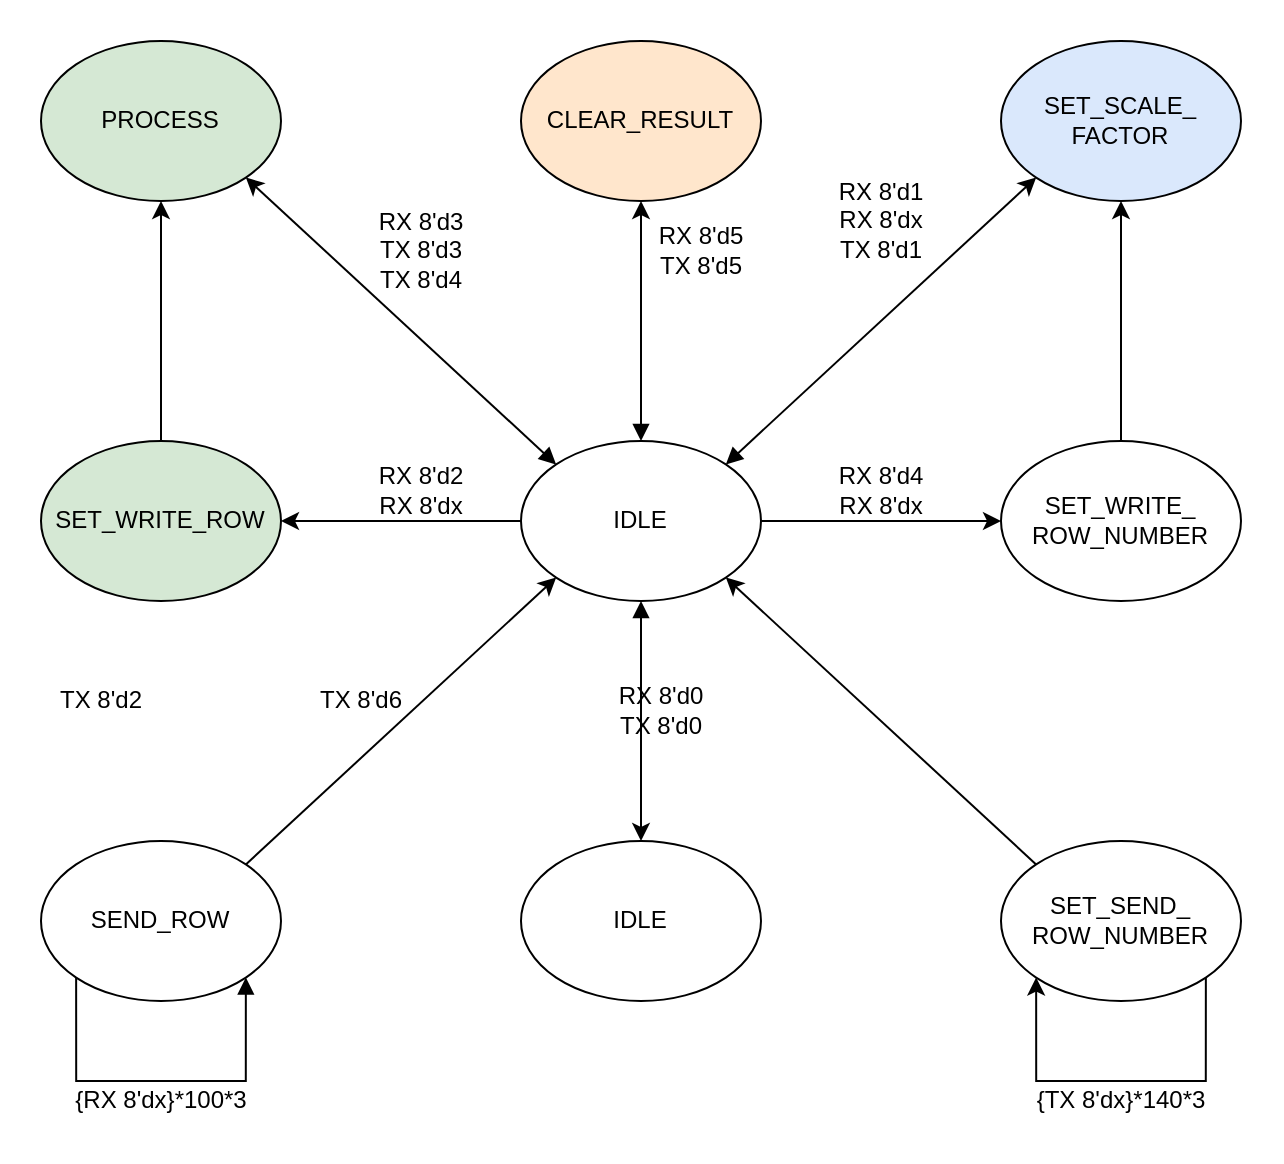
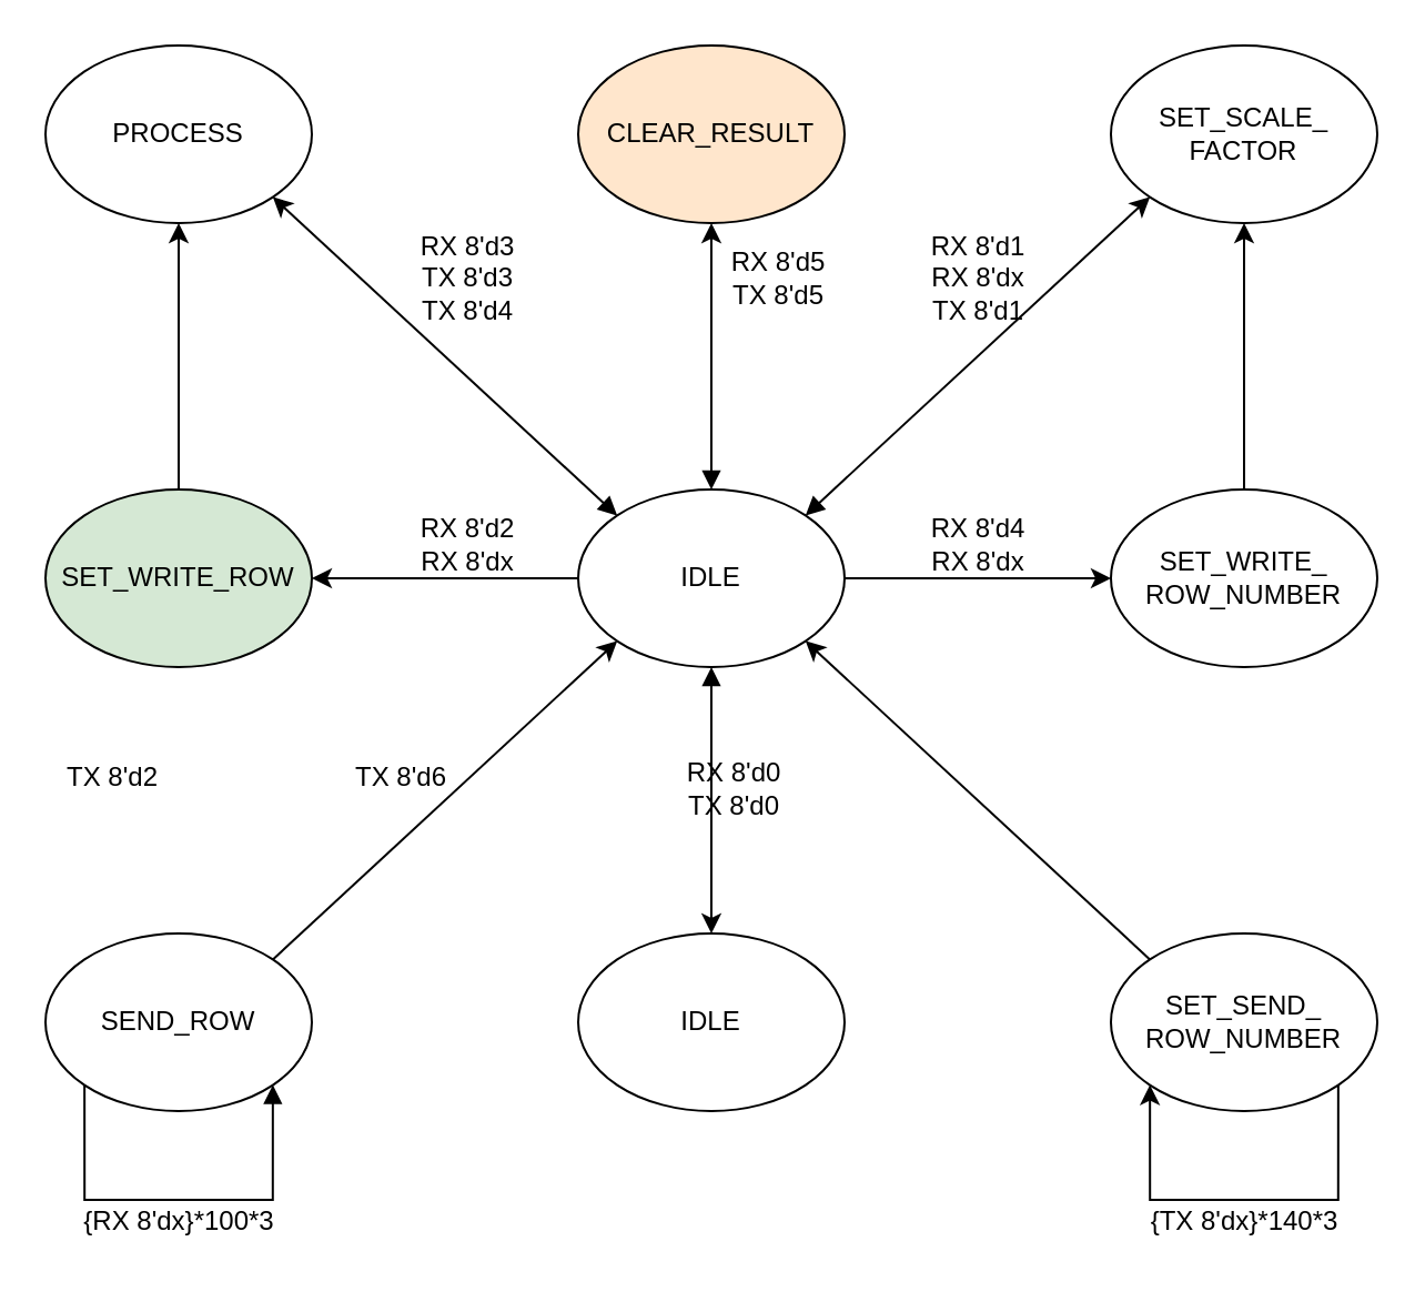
- <mxCell id="11" value="PROCESS" style="ellipse;whiteSpace=wrap;html=1;fillColor=#d5e8d4;" parent="1" vertex="1"><mxGeometry x="20" y="20" width="120" height="80" as="geometry" /></mxCell>
+ <mxCell id="11" value="PROCESS" style="ellipse;whiteSpace=wrap;html=1;" parent="1" vertex="1"><mxGeometry x="20" y="20" width="120" height="80" as="geometry" /></mxCell>
- <mxCell id="16" value="SET_SCALE_&lt;br&gt;FACTOR" style="ellipse;whiteSpace=wrap;html=1;fillColor=#dae8fc;" parent="1" vertex="1"><mxGeometry x="500" y="20" width="120" height="80" as="geometry" /></mxCell>
+ <mxCell id="16" value="SET_SCALE_&lt;br&gt;FACTOR" style="ellipse;whiteSpace=wrap;html=1;" parent="1" vertex="1"><mxGeometry x="500" y="20" width="120" height="80" as="geometry" /></mxCell>
- <mxCell id="24" value="RX 8'd1&lt;br&gt;RX 8'dx&lt;br&gt;TX 8'd1" style="text;html=1;align=center;verticalAlign=middle;resizable=0;points=[];autosize=1;strokeColor=none;fillColor=none;fontSize=12;" parent="1" vertex="1"><mxGeometry x="410" y="85" width="60" height="50" as="geometry" /></mxCell>
+ <mxCell id="24" value="RX 8'd1&lt;br&gt;RX 8'dx&lt;br&gt;TX 8'd1" style="text;html=1;align=center;verticalAlign=middle;resizable=0;points=[];autosize=1;strokeColor=none;fillColor=none;fontSize=12;" parent="1" vertex="1"><mxGeometry x="410" y="100" width="60" height="50" as="geometry" /></mxCell>
